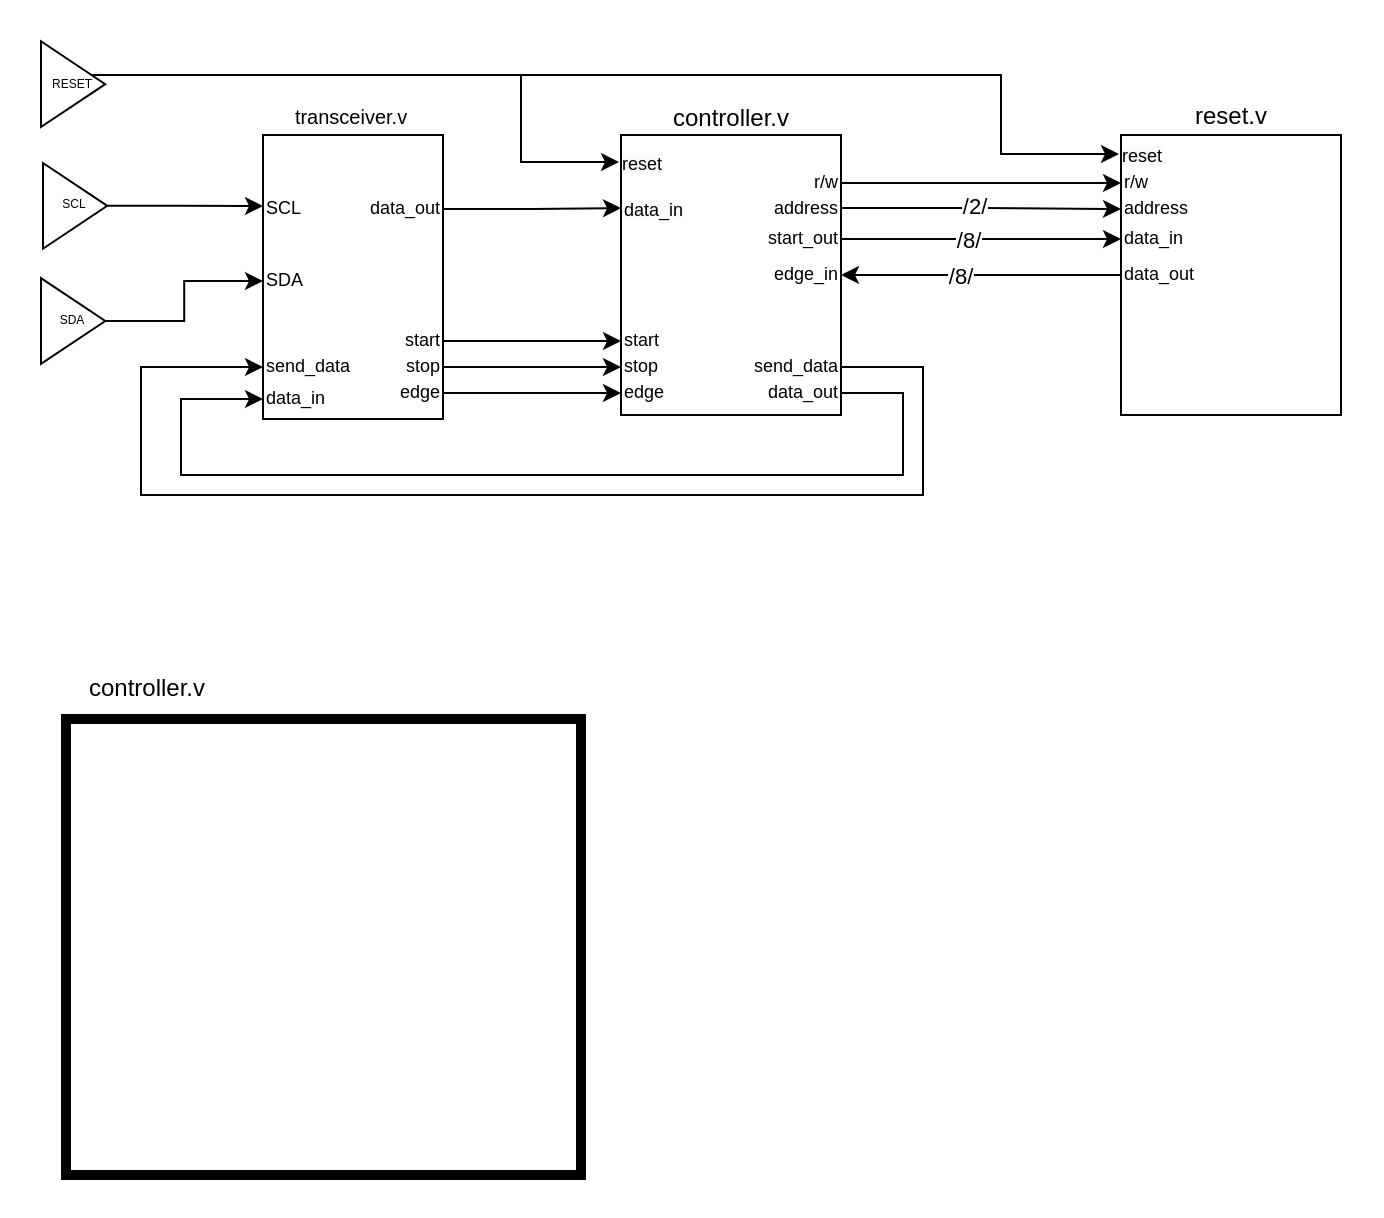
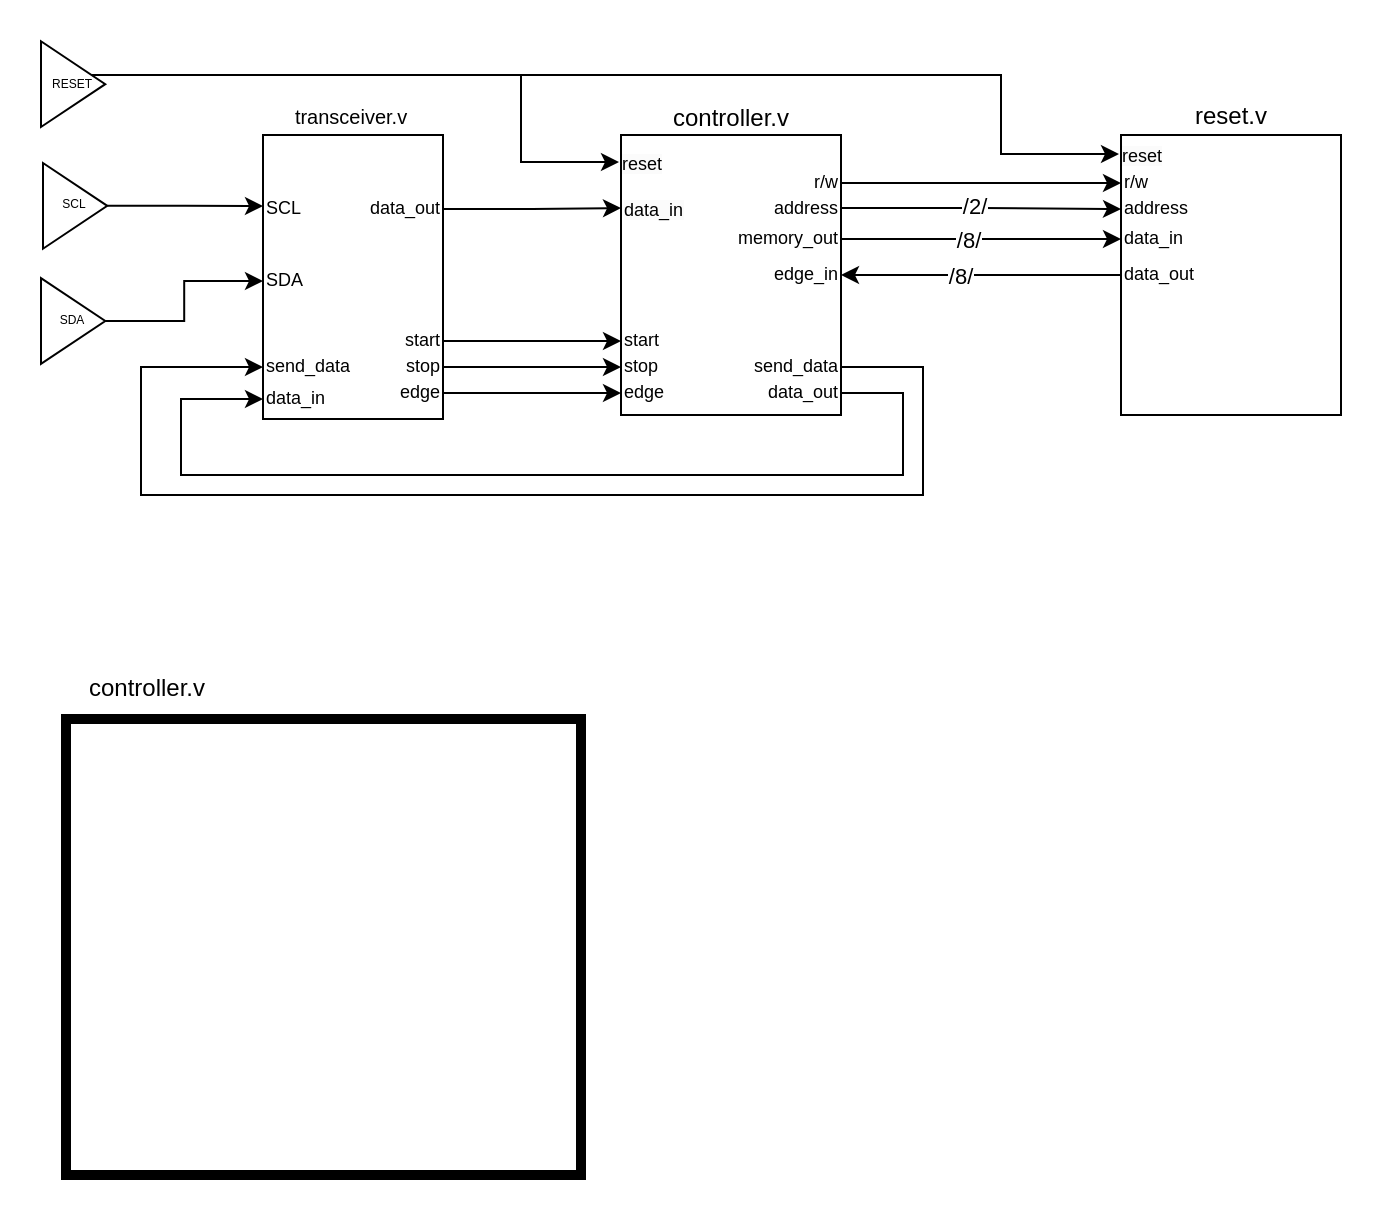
- <mxCell id="44" value="start_out" style="text;html=1;align=right;verticalAlign=middle;resizable=0;points=[];autosize=1;strokeColor=none;fillColor=none;fontSize=9;" vertex="1" parent="1"><mxGeometry x="350" y="109" width="70" height="20" as="geometry" /></mxCell>
+ <mxCell id="44" value="memory_out" style="text;html=1;align=right;verticalAlign=middle;resizable=0;points=[];autosize=1;strokeColor=none;fillColor=none;fontSize=9;" vertex="1" parent="1"><mxGeometry x="350" y="109" width="70" height="20" as="geometry" /></mxCell>
